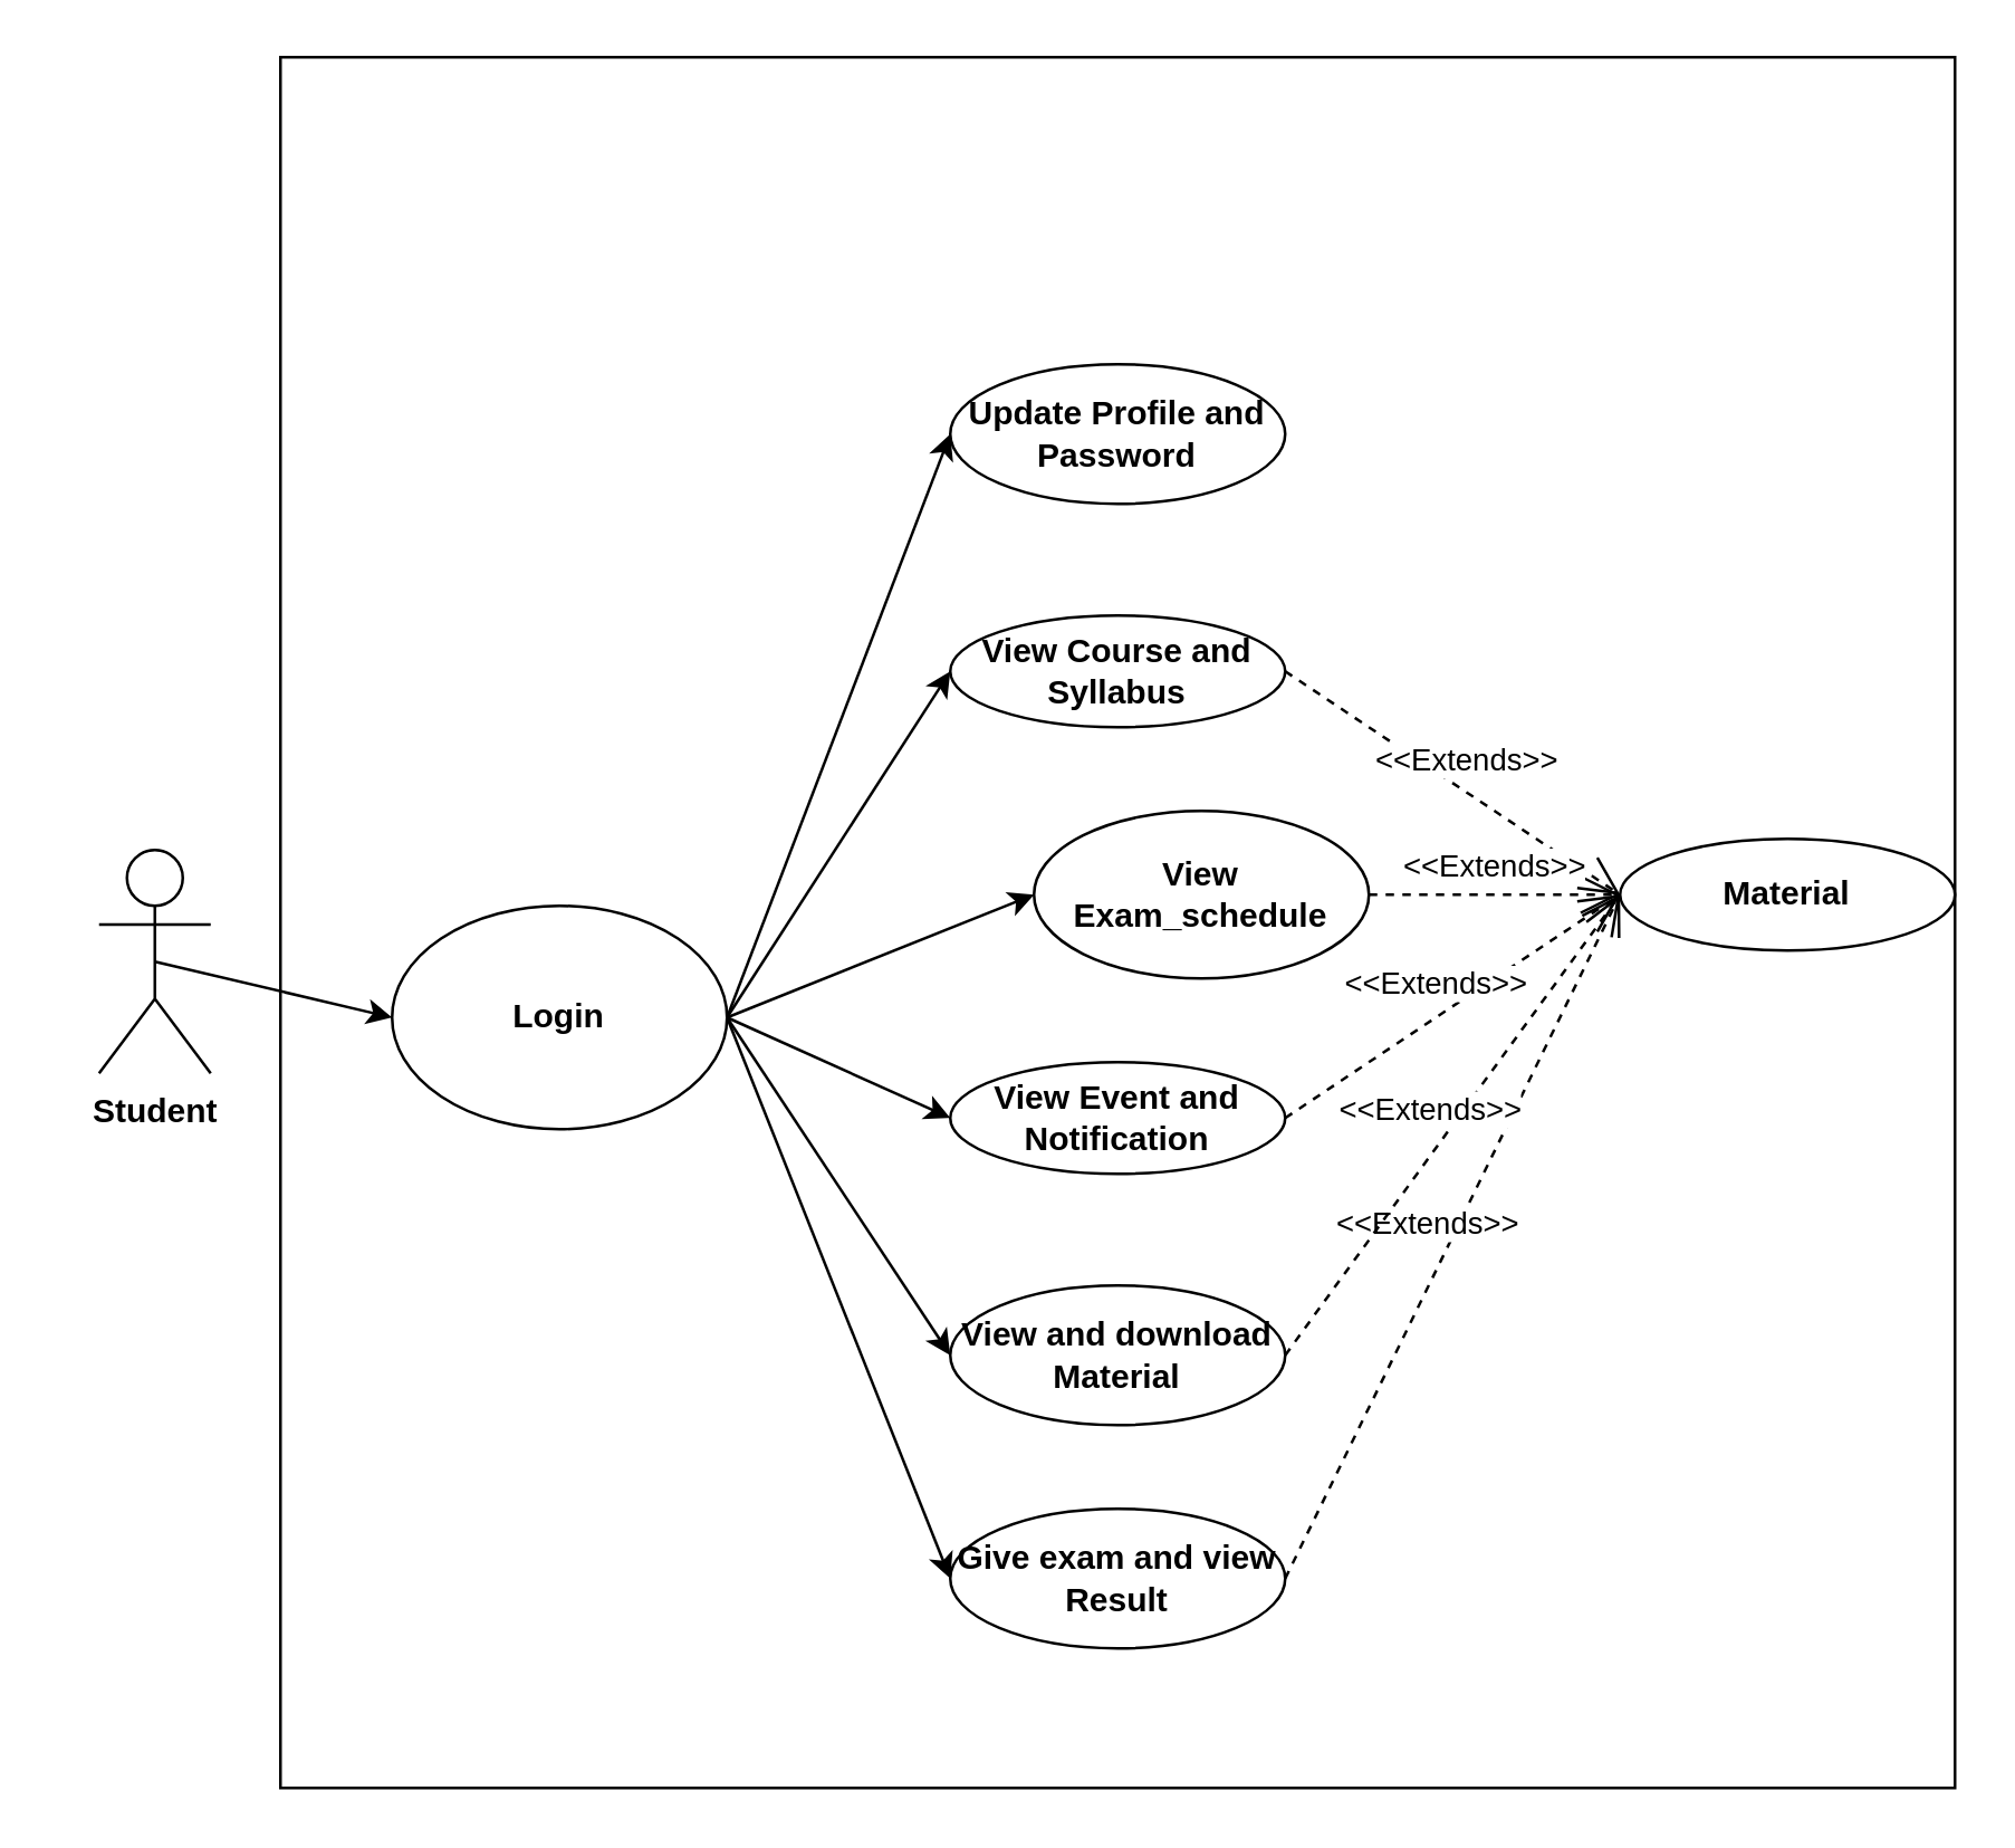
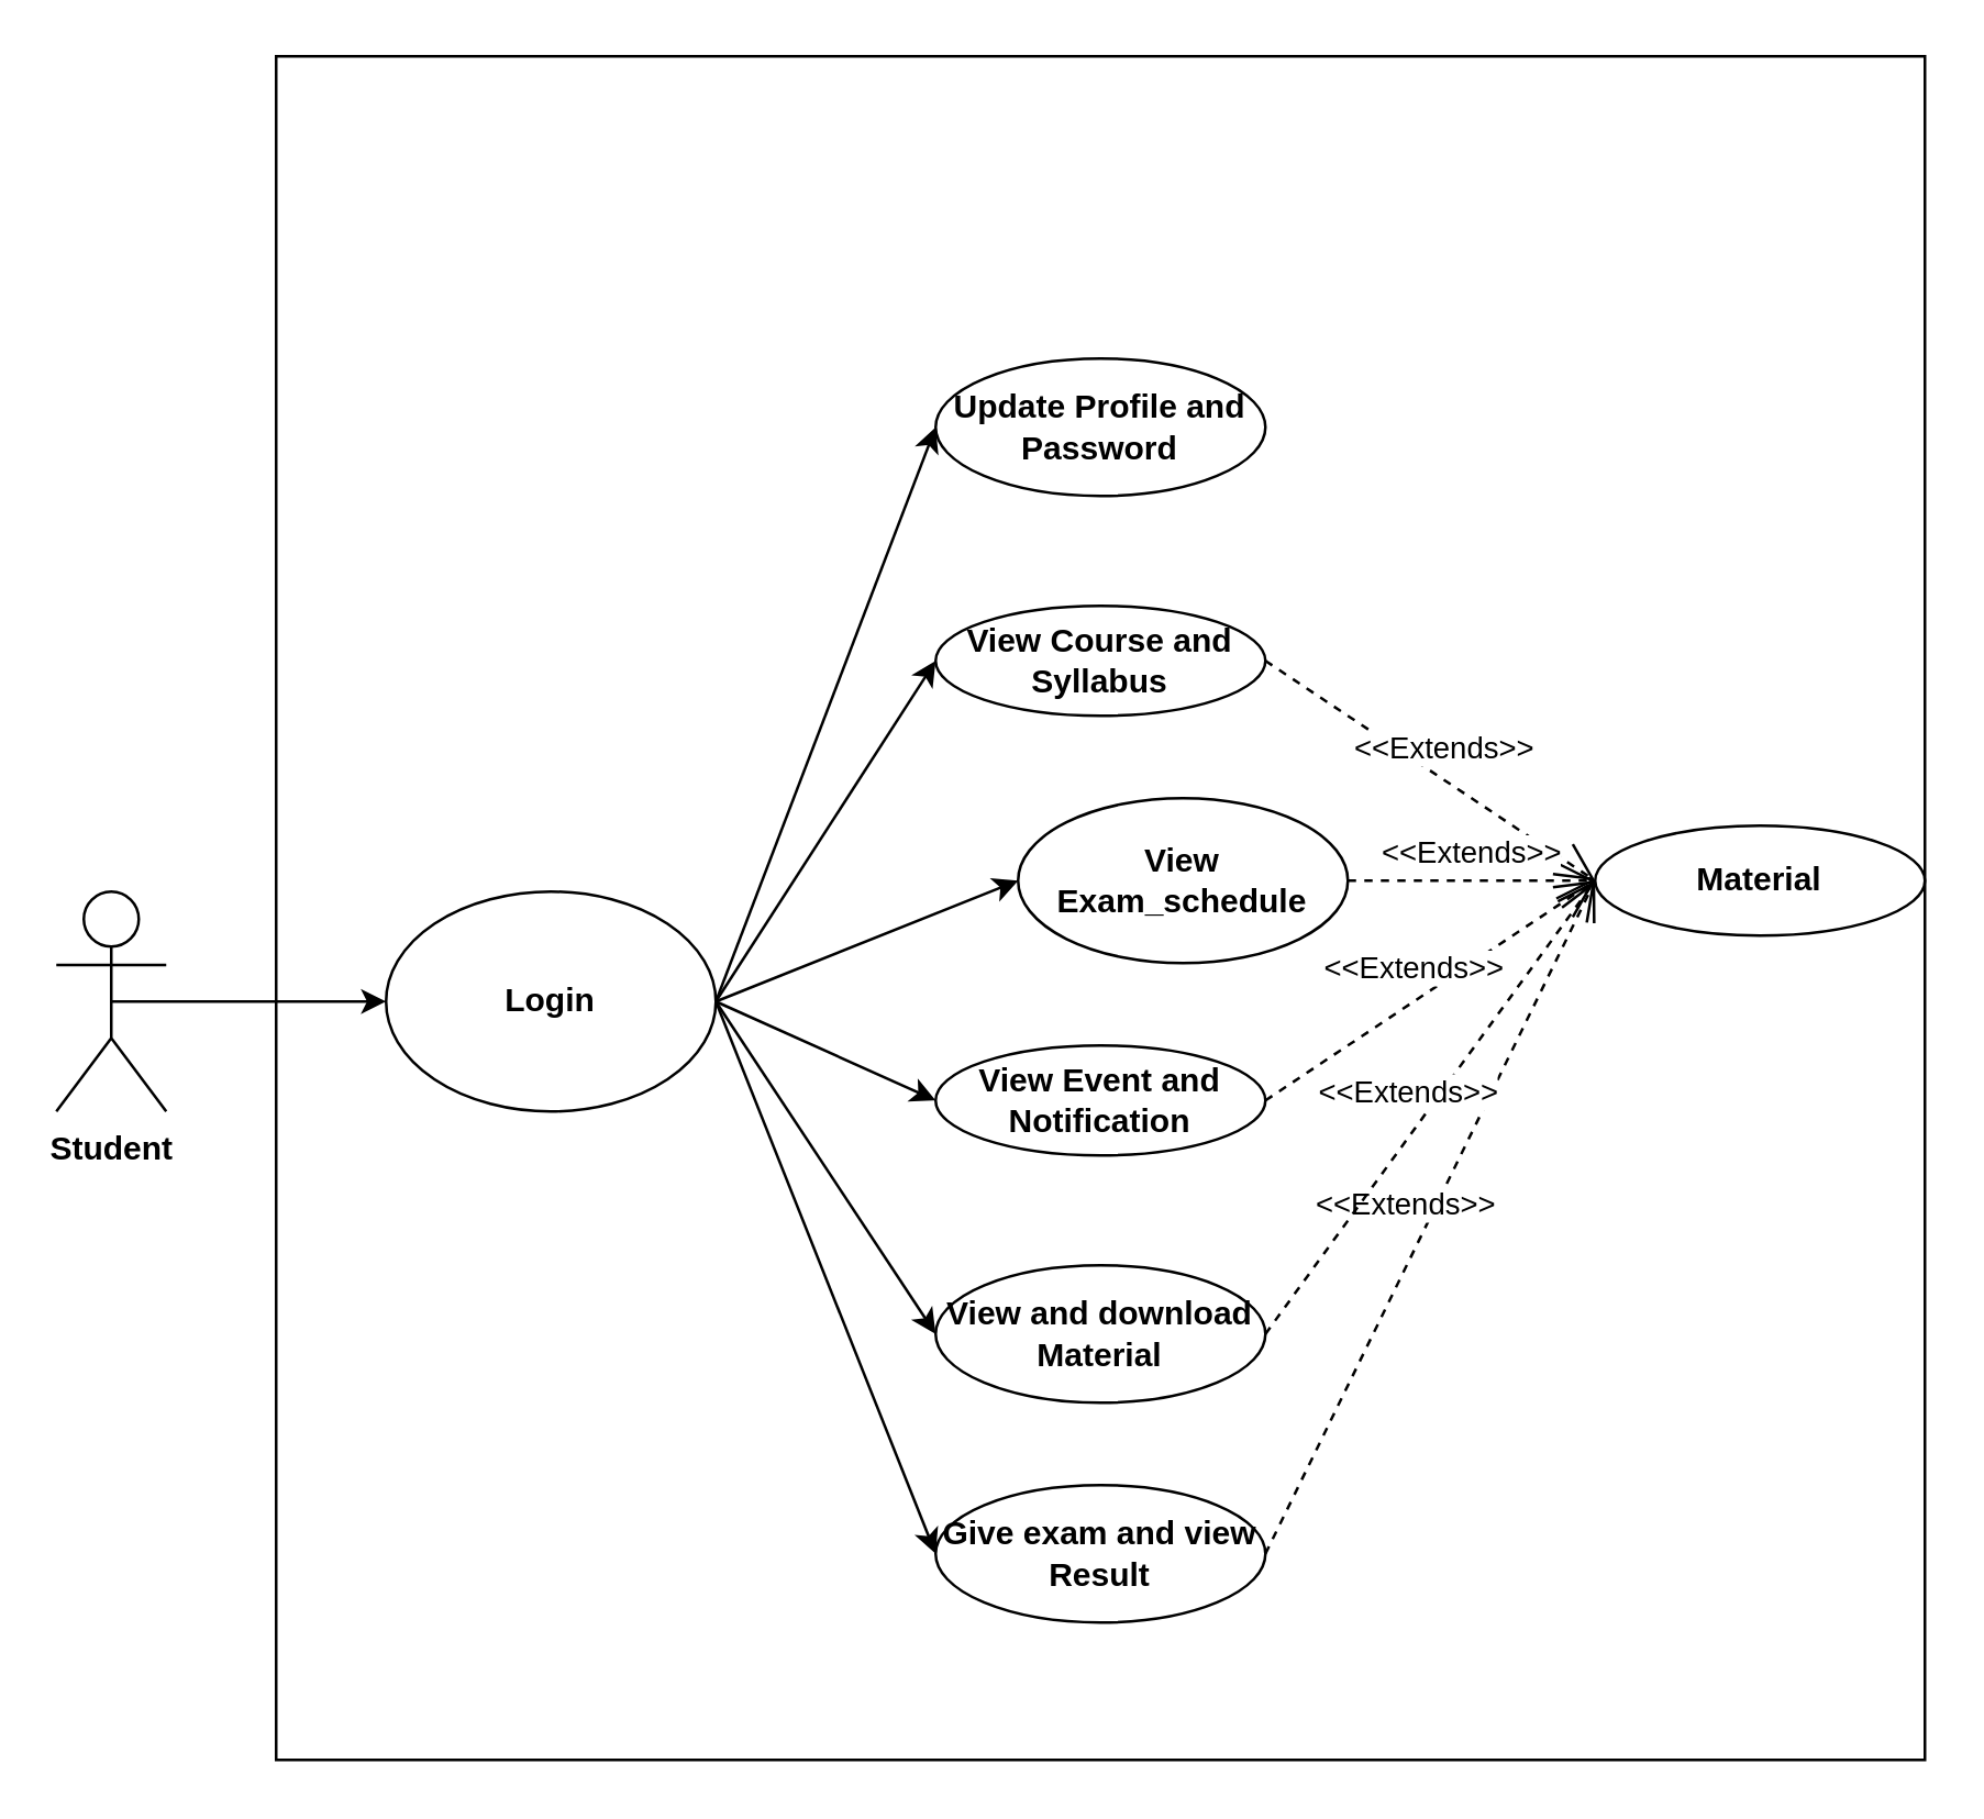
- <mxCell id="3" value="Student" style="shape=umlActor;verticalLabelPosition=bottom;labelBackgroundColor=#ffffff;verticalAlign=top;html=1;outlineConnect=0;fontStyle=1" vertex="1" parent="1"><mxGeometry x="35" y="304" width="40" height="80" as="geometry" /></mxCell>
+ <mxCell id="3" value="Student" style="shape=umlActor;verticalLabelPosition=bottom;labelBackgroundColor=#ffffff;verticalAlign=top;html=1;outlineConnect=0;fontStyle=1" vertex="1" parent="1"><mxGeometry x="20" y="324" width="40" height="80" as="geometry" /></mxCell>
